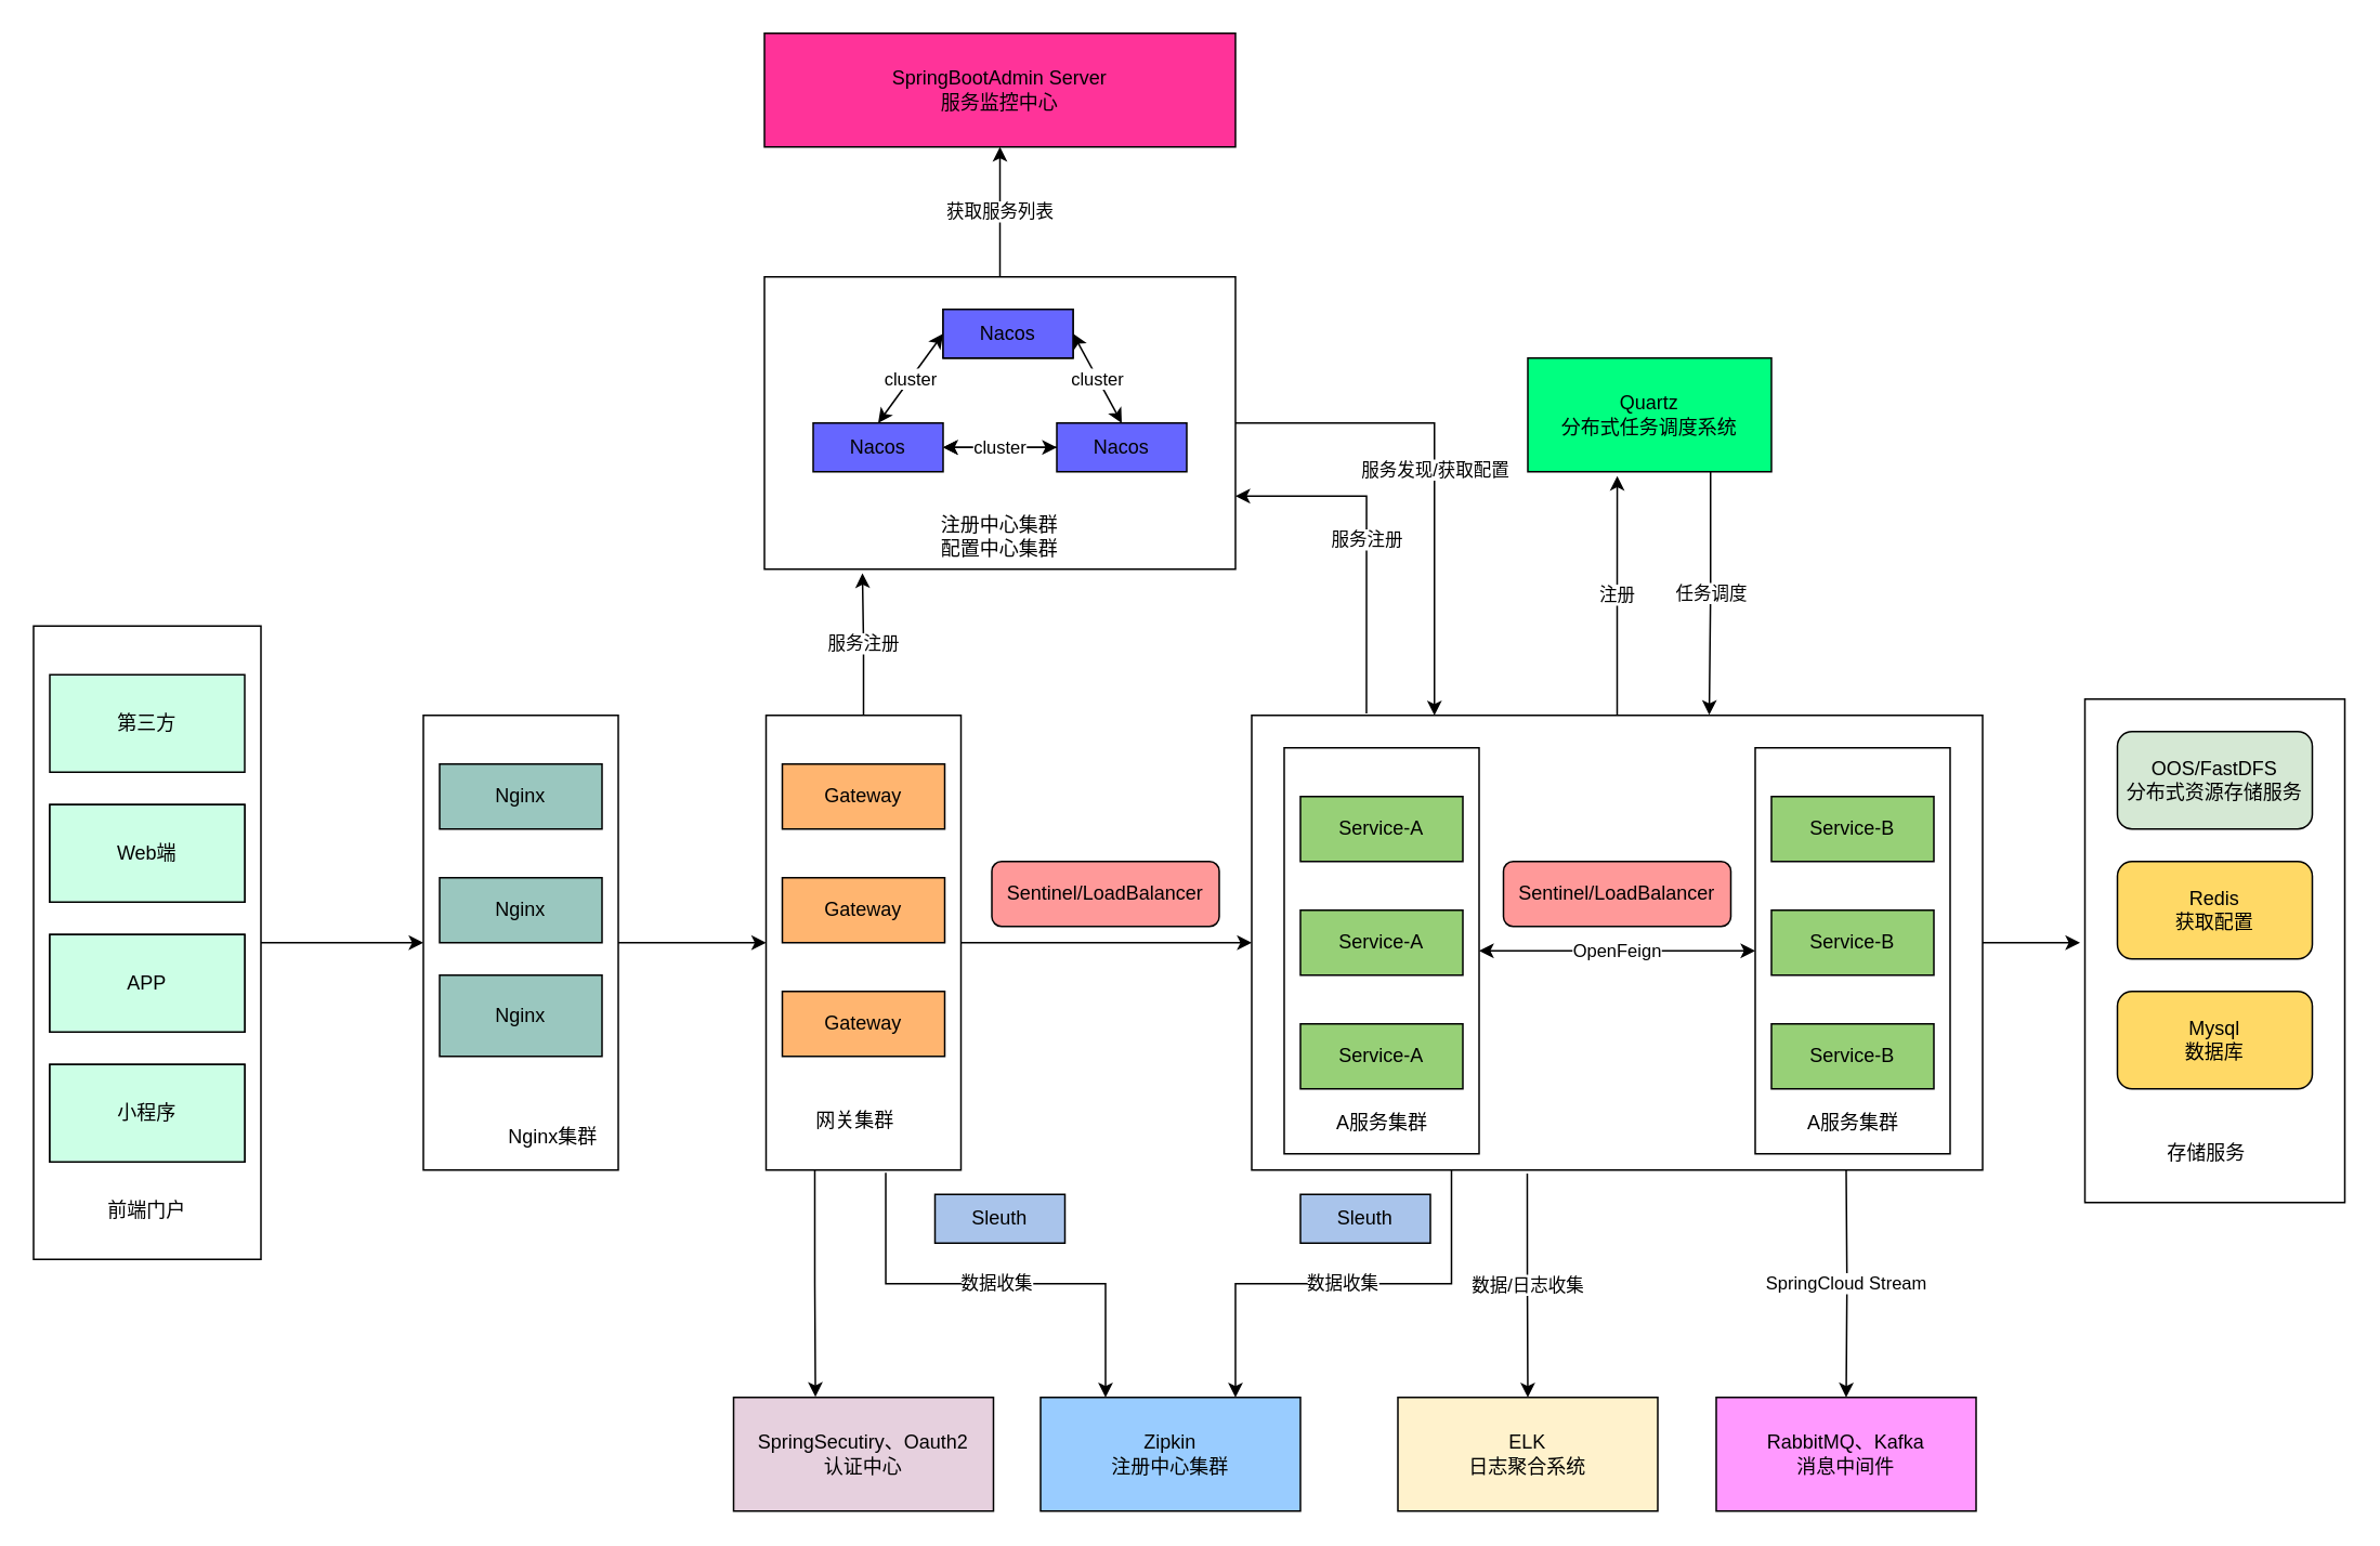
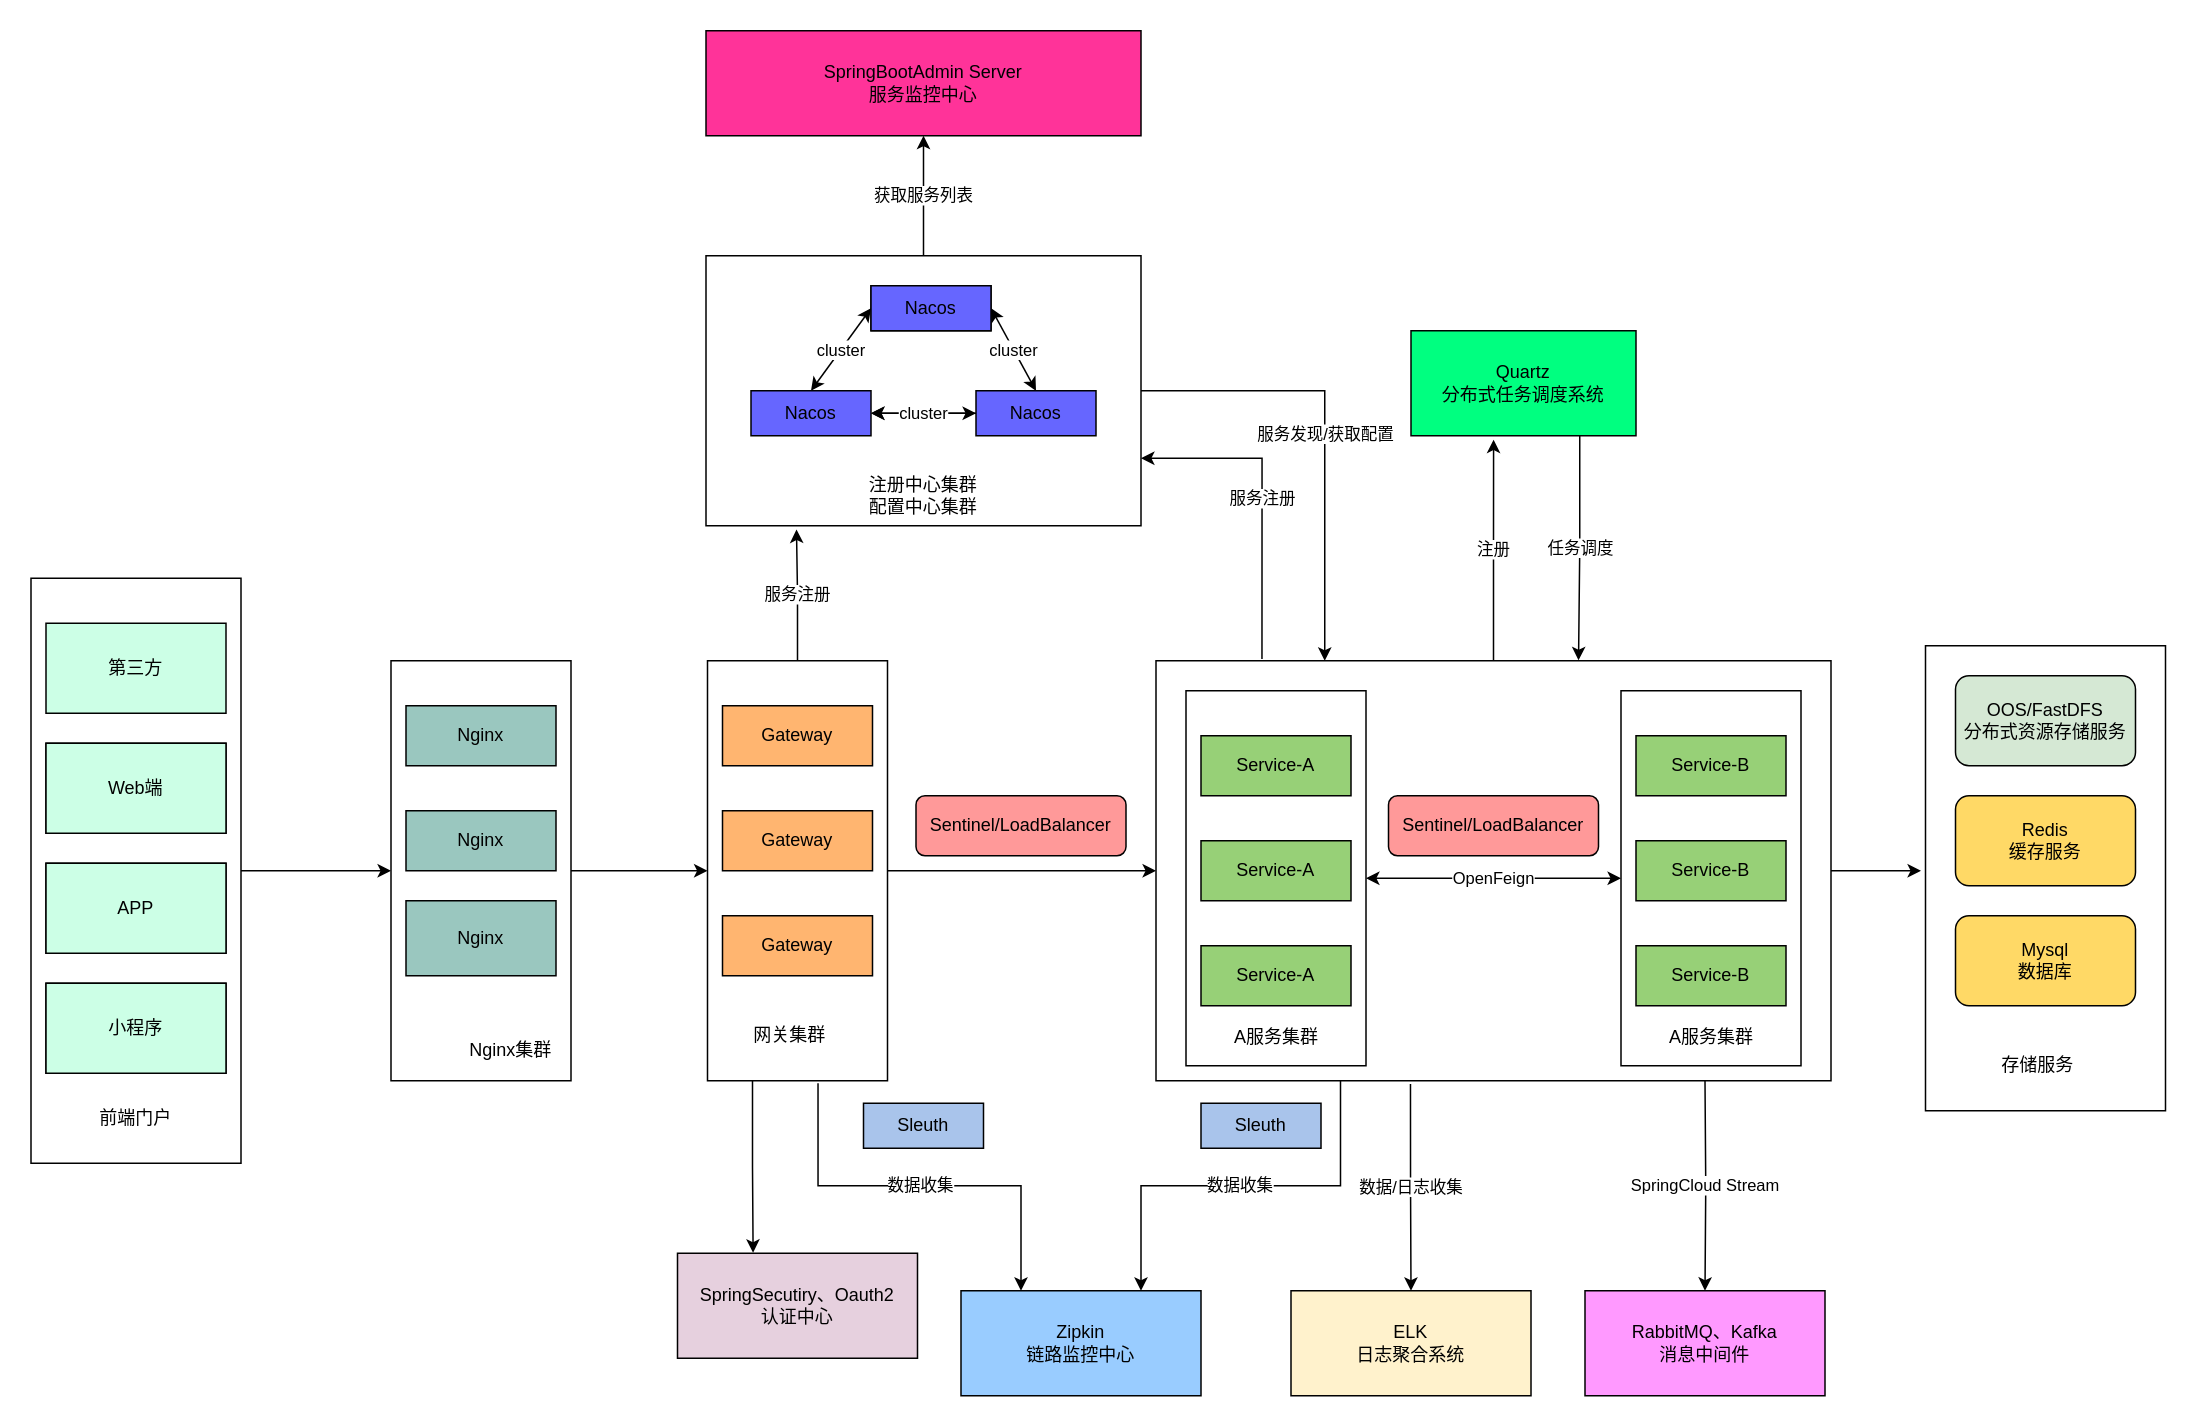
- <mxCell id="4" value="Redis&lt;br&gt;获取配置" style="rounded=1;whiteSpace=wrap;html=1;fillColor=#FFD966;" vertex="1" parent="1"><mxGeometry x="1303" y="530" width="120" height="60" as="geometry" /></mxCell>
+ <mxCell id="4" value="Redis&lt;br&gt;缓存服务" style="rounded=1;whiteSpace=wrap;html=1;fillColor=#FFD966;" vertex="1" parent="1"><mxGeometry x="1303" y="530" width="120" height="60" as="geometry" /></mxCell>
- <mxCell id="22" value="SpringSecutiry、Oauth2&lt;br&gt;认证中心" style="rounded=0;whiteSpace=wrap;html=1;fillColor=#E6D0DE;" vertex="1" parent="1"><mxGeometry x="451" y="860" width="160" height="70" as="geometry" /></mxCell>
+ <mxCell id="22" value="SpringSecutiry、Oauth2&lt;br&gt;认证中心" style="rounded=0;whiteSpace=wrap;html=1;fillColor=#E6D0DE;" vertex="1" parent="1"><mxGeometry x="451" y="835" width="160" height="70" as="geometry" /></mxCell>
- <mxCell id="63" value="Zipkin&lt;br&gt;注册中心集群" style="rounded=0;whiteSpace=wrap;html=1;fillColor=#99CCFF;" vertex="1" parent="1"><mxGeometry x="640" y="860" width="160" height="70" as="geometry" /></mxCell>
+ <mxCell id="63" value="Zipkin&lt;br&gt;链路监控中心" style="rounded=0;whiteSpace=wrap;html=1;fillColor=#99CCFF;" vertex="1" parent="1"><mxGeometry x="640" y="860" width="160" height="70" as="geometry" /></mxCell>
